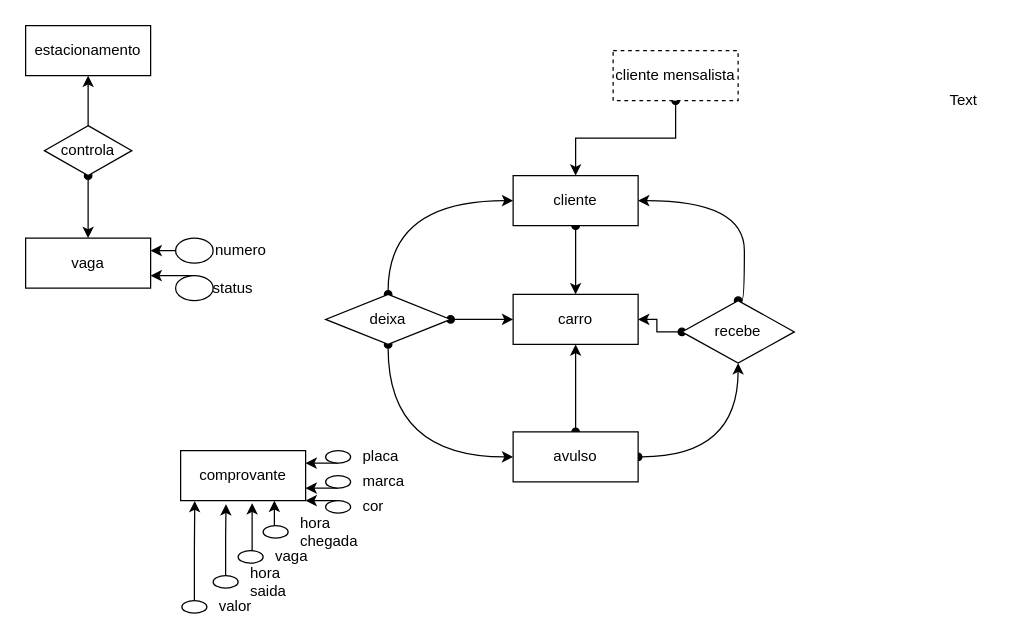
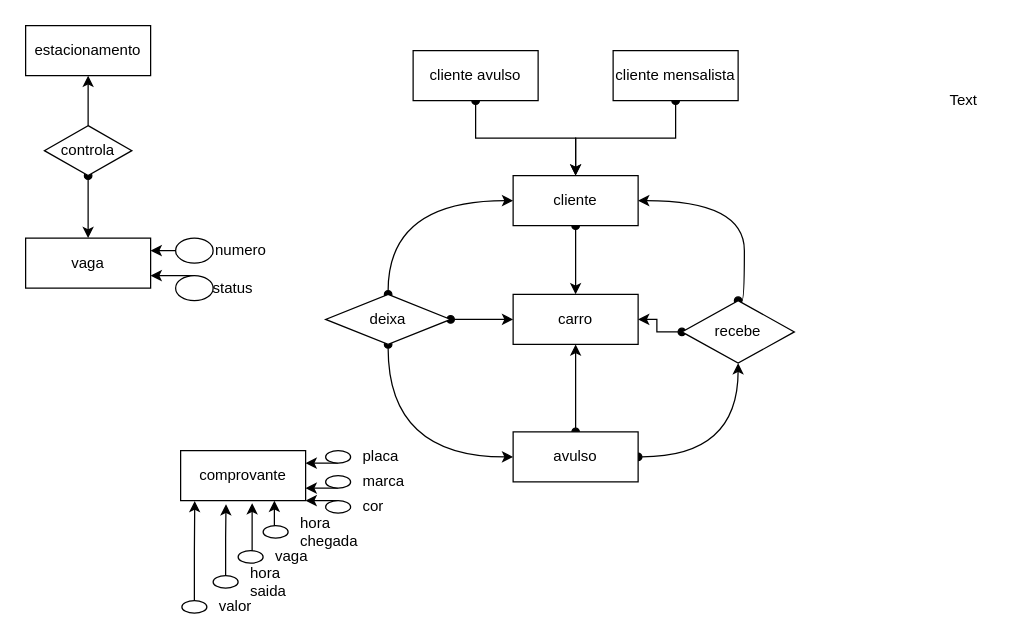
+ <mxCell id="6" value="cliente avulso" style="whiteSpace=wrap;html=1;align=center;" vertex="1" parent="1"><mxGeometry x="330" y="40" width="100" height="40" as="geometry" /></mxCell>
- <mxCell id="11" value="cliente mensalista" style="whiteSpace=wrap;html=1;align=center;dashed=1;" vertex="1" parent="1"><mxGeometry x="490" y="40" width="100" height="40" as="geometry" /></mxCell>
+ <mxCell id="11" value="cliente mensalista" style="whiteSpace=wrap;html=1;align=center;" vertex="1" parent="1"><mxGeometry x="490" y="40" width="100" height="40" as="geometry" /></mxCell>
+ <mxCell id="5" value="" style="edgeStyle=orthogonalEdgeStyle;rounded=0;orthogonalLoop=1;jettySize=auto;html=1;startArrow=oval;startFill=1;strokeColor=#000000;" edge="1" parent="1" source="6" target="36"><mxGeometry relative="1" as="geometry" /></mxCell>
